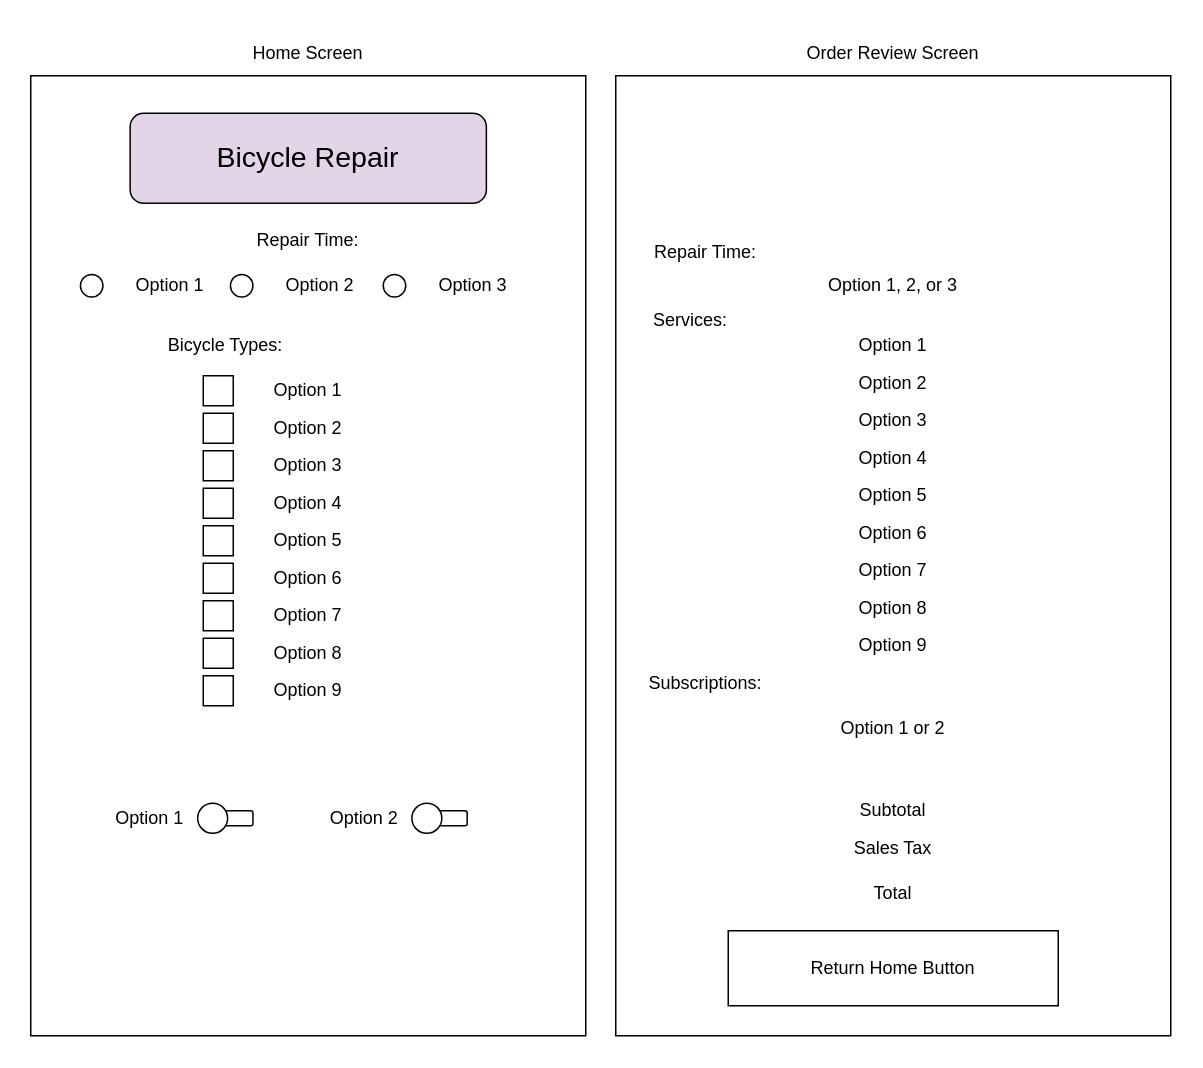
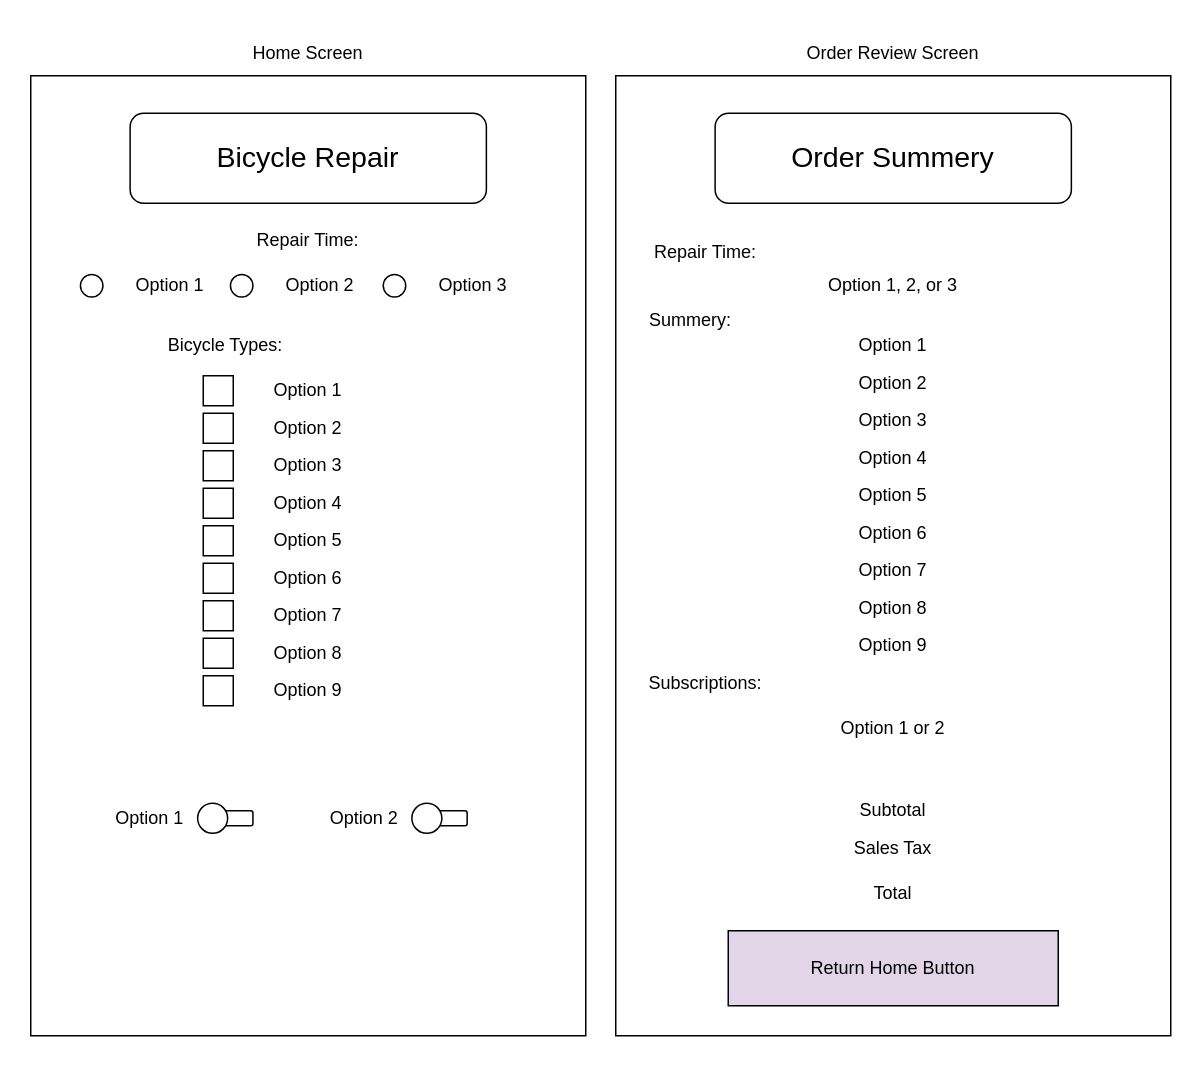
- <mxCell id="6" value="&lt;font style=&quot;font-size: 19px;&quot;&gt;Bicycle Repair&lt;/font&gt;" style="rounded=1;whiteSpace=wrap;html=1;fillColor=#e1d5e7;" parent="1" vertex="1"><mxGeometry x="86.25" y="75" width="237.5" height="60" as="geometry" /></mxCell>
+ <mxCell id="6" value="&lt;font style=&quot;font-size: 19px;&quot;&gt;Bicycle Repair&lt;/font&gt;" style="rounded=1;whiteSpace=wrap;html=1;" parent="1" vertex="1"><mxGeometry x="86.25" y="75" width="237.5" height="60" as="geometry" /></mxCell>
+ <mxCell id="39" value="&lt;font style=&quot;font-size: 19px;&quot;&gt;Order Summery&lt;/font&gt;" style="rounded=1;whiteSpace=wrap;html=1;" vertex="1" parent="1"><mxGeometry x="476.25" y="75" width="237.5" height="60" as="geometry" /></mxCell>
- <mxCell id="41" value="Services:" style="text;html=1;align=center;verticalAlign=middle;whiteSpace=wrap;rounded=0;" vertex="1" parent="1"><mxGeometry x="410" y="197.5" width="100" height="30" as="geometry" /></mxCell>
+ <mxCell id="41" value="Summery:" style="text;html=1;align=center;verticalAlign=middle;whiteSpace=wrap;rounded=0;" vertex="1" parent="1"><mxGeometry x="410" y="197.5" width="100" height="30" as="geometry" /></mxCell>
- <mxCell id="53" value="Return Home Button" style="rounded=0;whiteSpace=wrap;html=1;" vertex="1" parent="1"><mxGeometry x="485" y="620" width="220" height="50" as="geometry" /></mxCell>
+ <mxCell id="53" value="Return Home Button" style="rounded=0;whiteSpace=wrap;html=1;fillColor=#e1d5e7;" vertex="1" parent="1"><mxGeometry x="485" y="620" width="220" height="50" as="geometry" /></mxCell>
